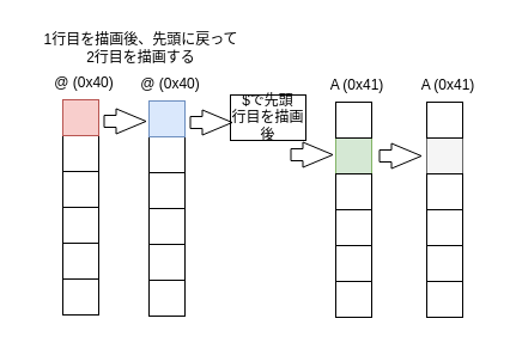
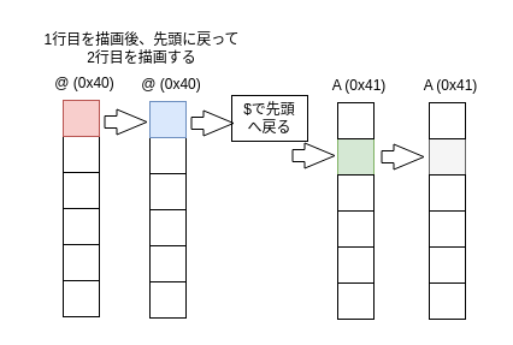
- <mxCell id="34" value="$で先頭&lt;div&gt;行目を描画後&lt;/div&gt;" style="text;html=1;align=center;verticalAlign=middle;whiteSpace=wrap;rounded=0;fillColor=none;perimeterSpacing=0;strokeColor=default;strokeWidth=1;" vertex="1" parent="1"><mxGeometry x="192" y="79" width="63" height="38" as="geometry" /></mxCell>
+ <mxCell id="34" value="$で先頭&lt;div&gt;へ戻る&lt;/div&gt;" style="text;html=1;align=center;verticalAlign=middle;whiteSpace=wrap;rounded=0;fillColor=none;perimeterSpacing=0;strokeColor=default;strokeWidth=1;" vertex="1" parent="1"><mxGeometry x="192" y="79" width="63" height="38" as="geometry" /></mxCell>
